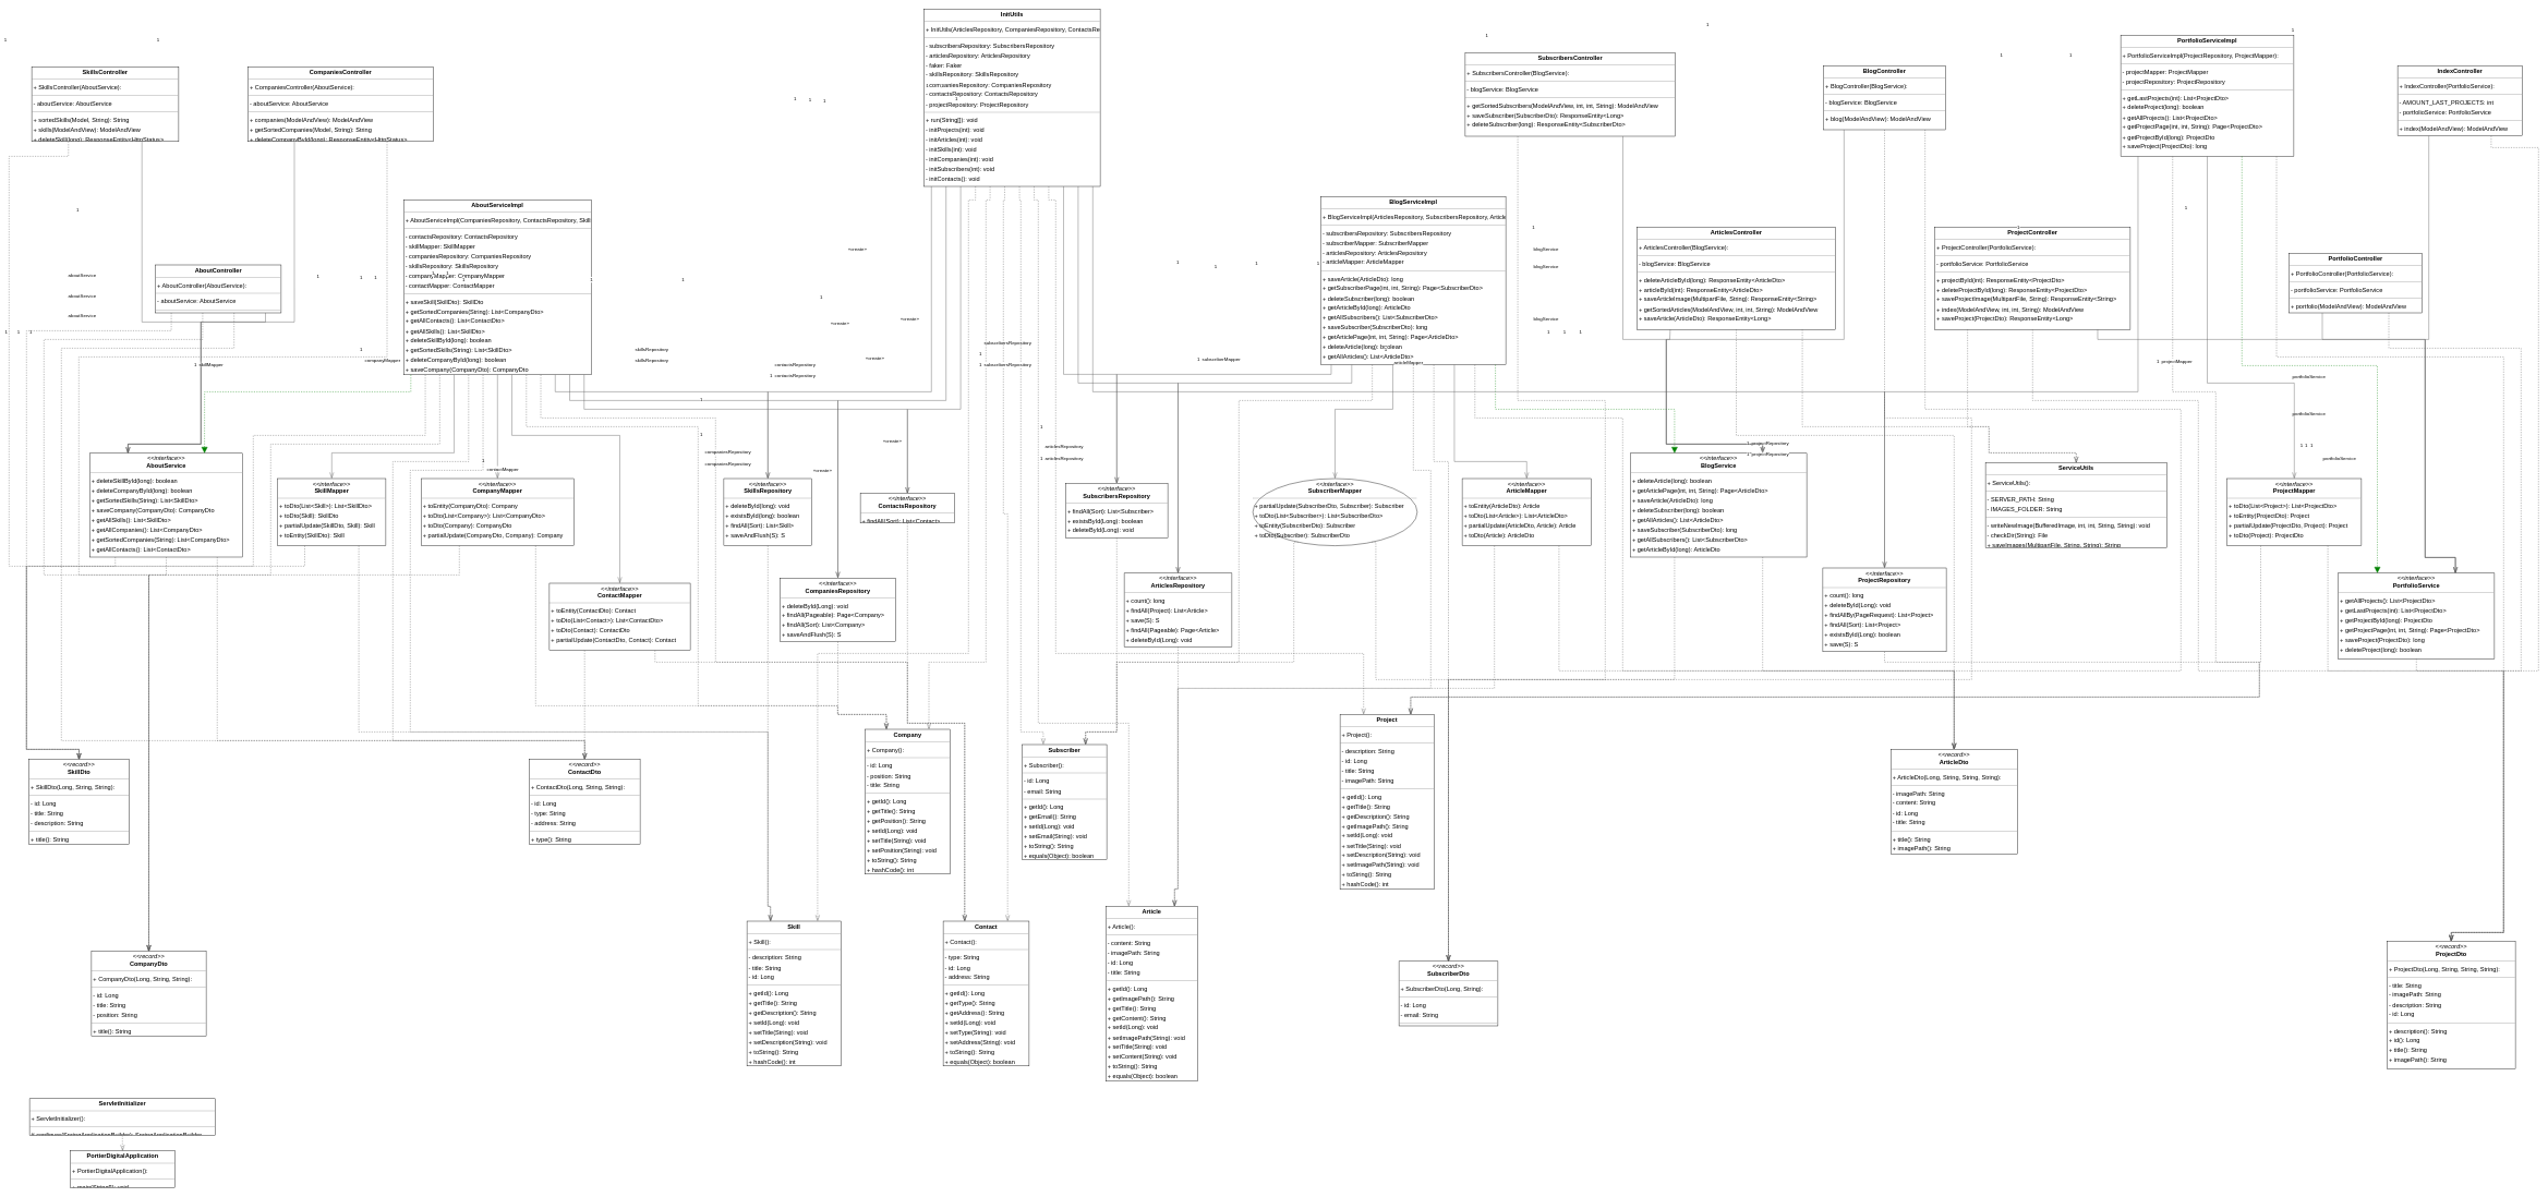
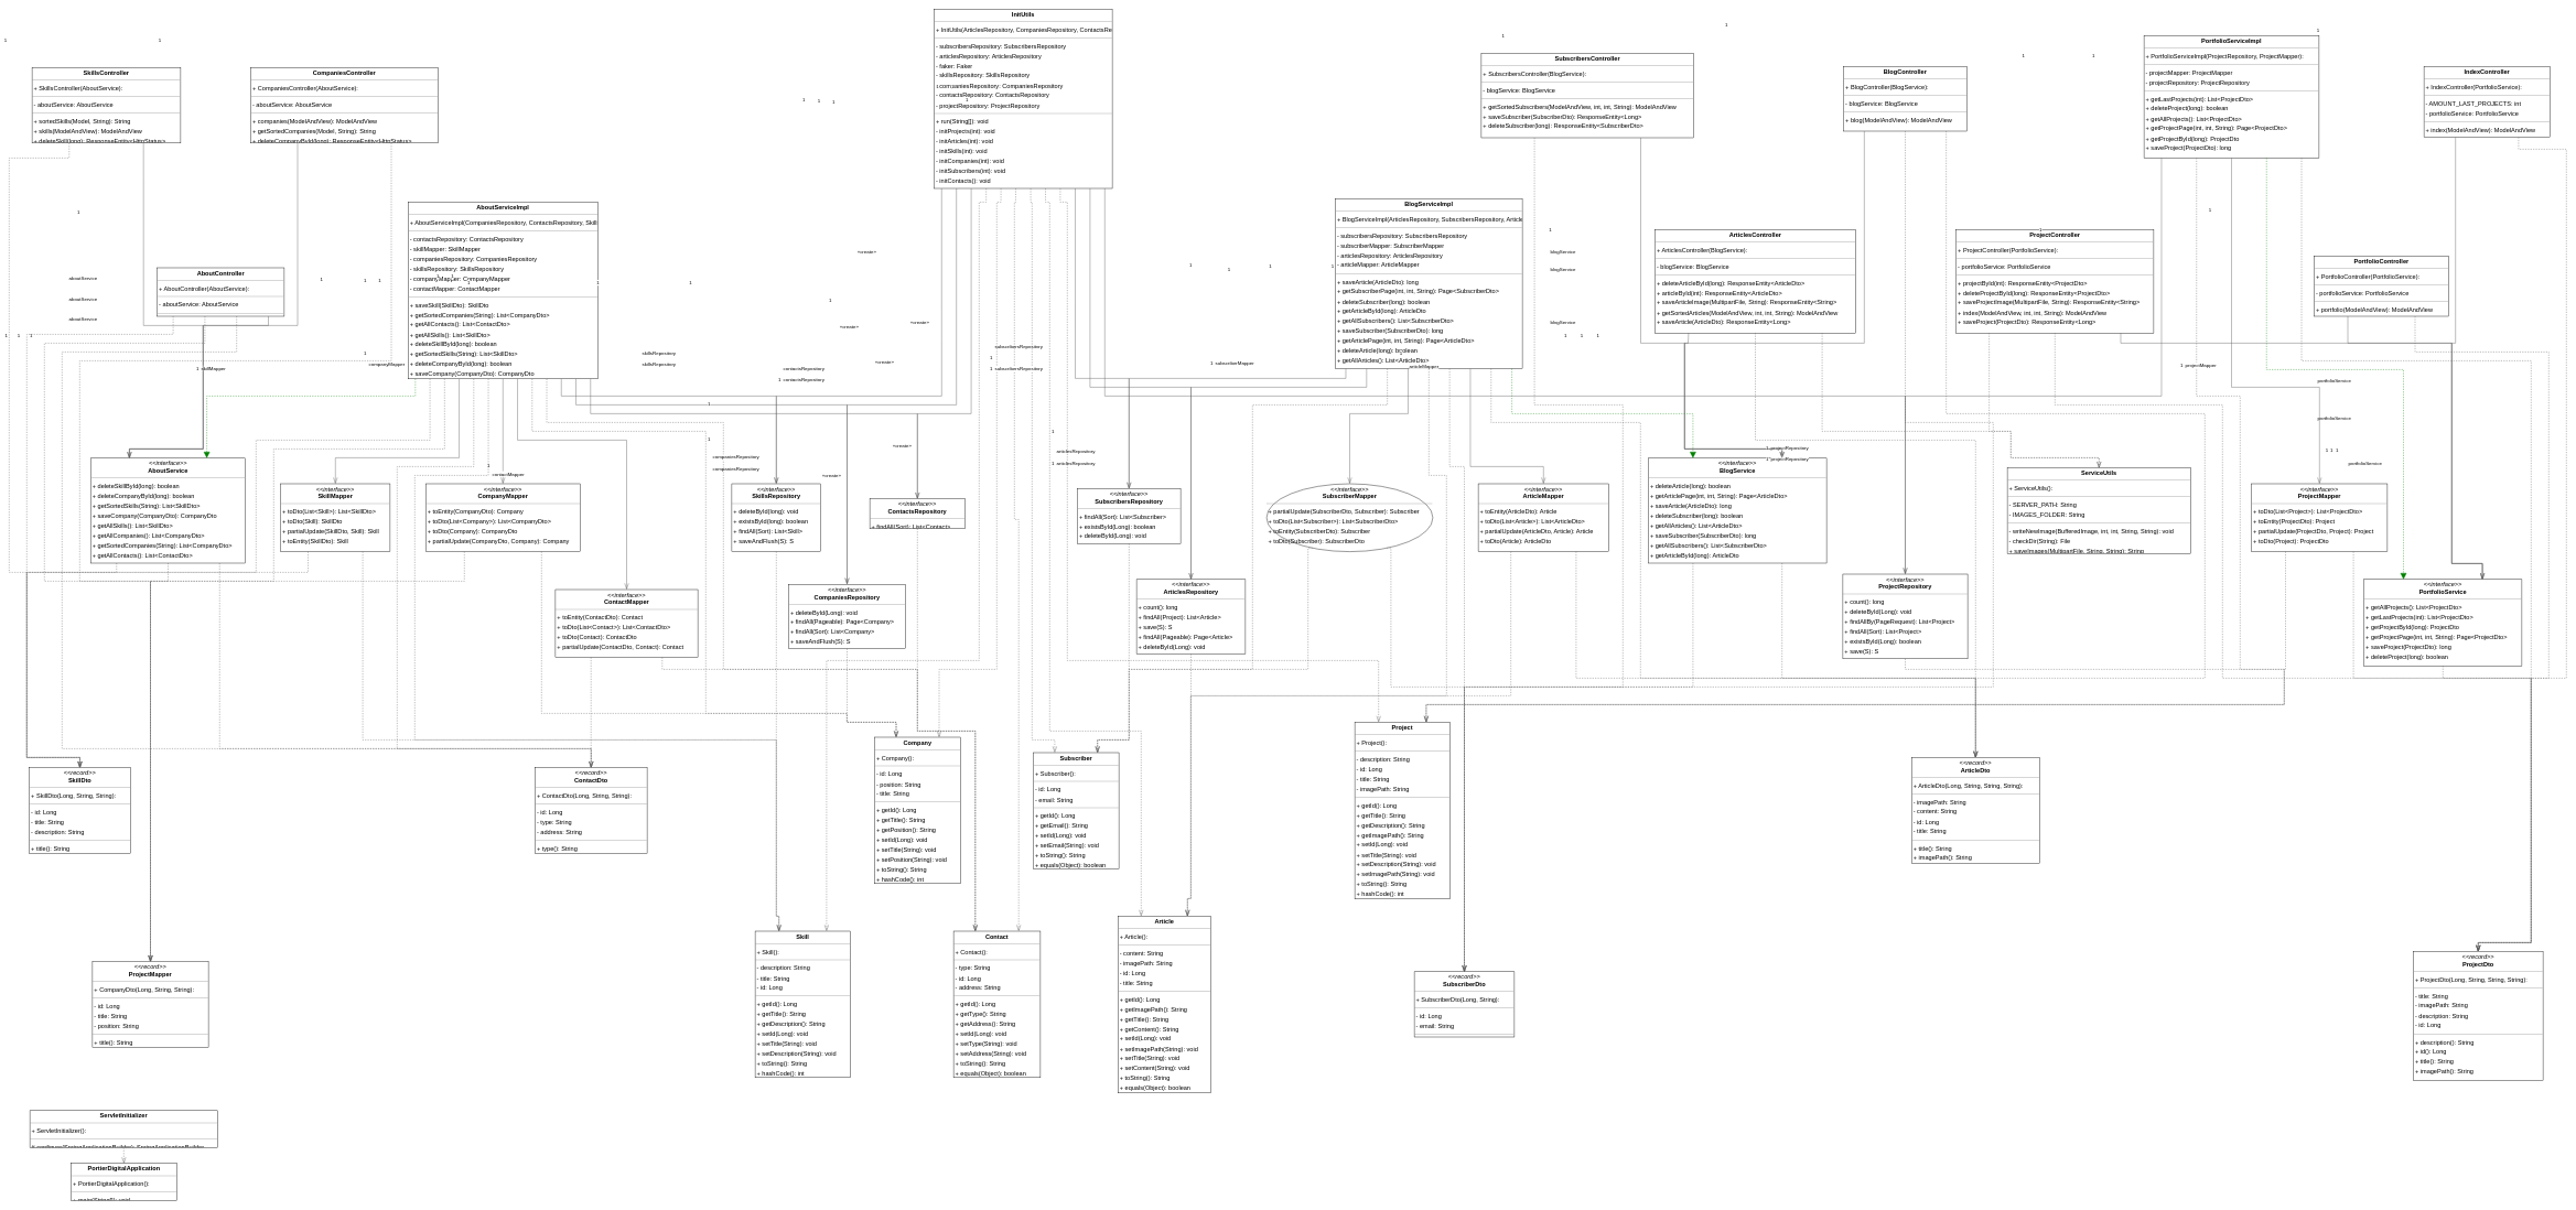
- <mxCell id="16" value="&lt;p style=&quot;margin:0px;margin-top:4px;text-align:center;&quot;&gt;&lt;i&gt;&amp;lt;&amp;lt;record&amp;gt;&amp;gt;&lt;/i&gt;&lt;br/&gt;&lt;b&gt;CompanyDto&lt;/b&gt;&lt;/p&gt;&lt;hr size=&quot;1&quot;/&gt;&lt;p style=&quot;margin:0 0 0 4px;line-height:1.6;&quot;&gt;+ CompanyDto(Long, String, String): &lt;/p&gt;&lt;hr size=&quot;1&quot;/&gt;&lt;p style=&quot;margin:0 0 0 4px;line-height:1.6;&quot;&gt;- id: Long&lt;br/&gt;- title: String&lt;br/&gt;- position: String&lt;/p&gt;&lt;hr size=&quot;1&quot;/&gt;&lt;p style=&quot;margin:0 0 0 4px;line-height:1.6;&quot;&gt;+ title(): String&lt;br/&gt;+ position(): String&lt;br/&gt;+ id(): Long&lt;/p&gt;" style="verticalAlign=top;align=left;overflow=fill;fontSize=14;fontFamily=Helvetica;html=1;rounded=0;shadow=0;comic=0;labelBackgroundColor=none;strokeWidth=1;" parent="1" vertex="1"><mxGeometry x="209" y="2181" width="263" height="194" as="geometry" /></mxCell>
+ <mxCell id="16" value="&lt;p style=&quot;margin:0px;margin-top:4px;text-align:center;&quot;&gt;&lt;i&gt;&amp;lt;&amp;lt;record&amp;gt;&amp;gt;&lt;/i&gt;&lt;br/&gt;&lt;b&gt;ProjectMapper&lt;/b&gt;&lt;/p&gt;&lt;hr size=&quot;1&quot;/&gt;&lt;p style=&quot;margin:0 0 0 4px;line-height:1.6;&quot;&gt;+ CompanyDto(Long, String, String): &lt;/p&gt;&lt;hr size=&quot;1&quot;/&gt;&lt;p style=&quot;margin:0 0 0 4px;line-height:1.6;&quot;&gt;- id: Long&lt;br/&gt;- title: String&lt;br/&gt;- position: String&lt;/p&gt;&lt;hr size=&quot;1&quot;/&gt;&lt;p style=&quot;margin:0 0 0 4px;line-height:1.6;&quot;&gt;+ title(): String&lt;br/&gt;+ position(): String&lt;br/&gt;+ id(): Long&lt;/p&gt;" style="verticalAlign=top;align=left;overflow=fill;fontSize=14;fontFamily=Helvetica;html=1;rounded=0;shadow=0;comic=0;labelBackgroundColor=none;strokeWidth=1;" parent="1" vertex="1"><mxGeometry x="209" y="2181" width="263" height="194" as="geometry" /></mxCell>
